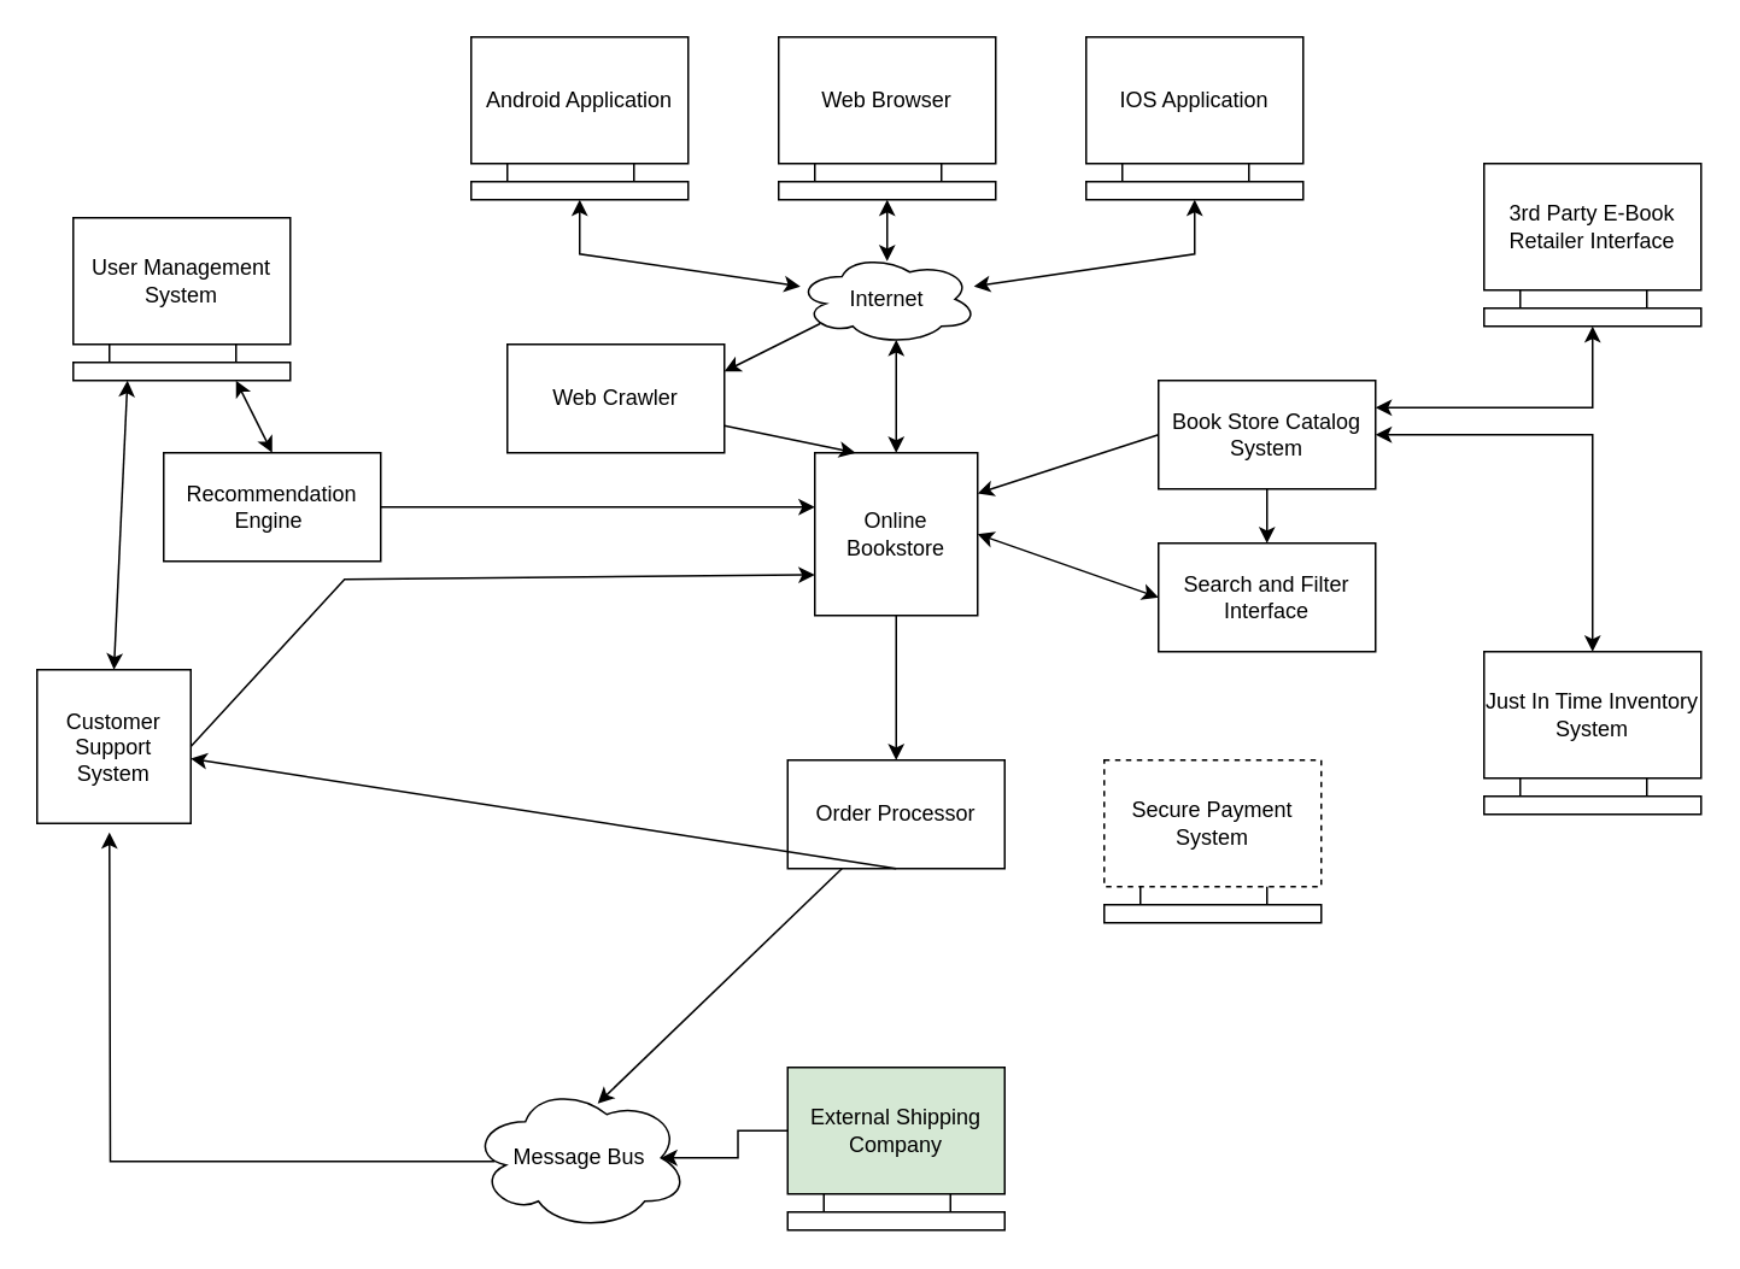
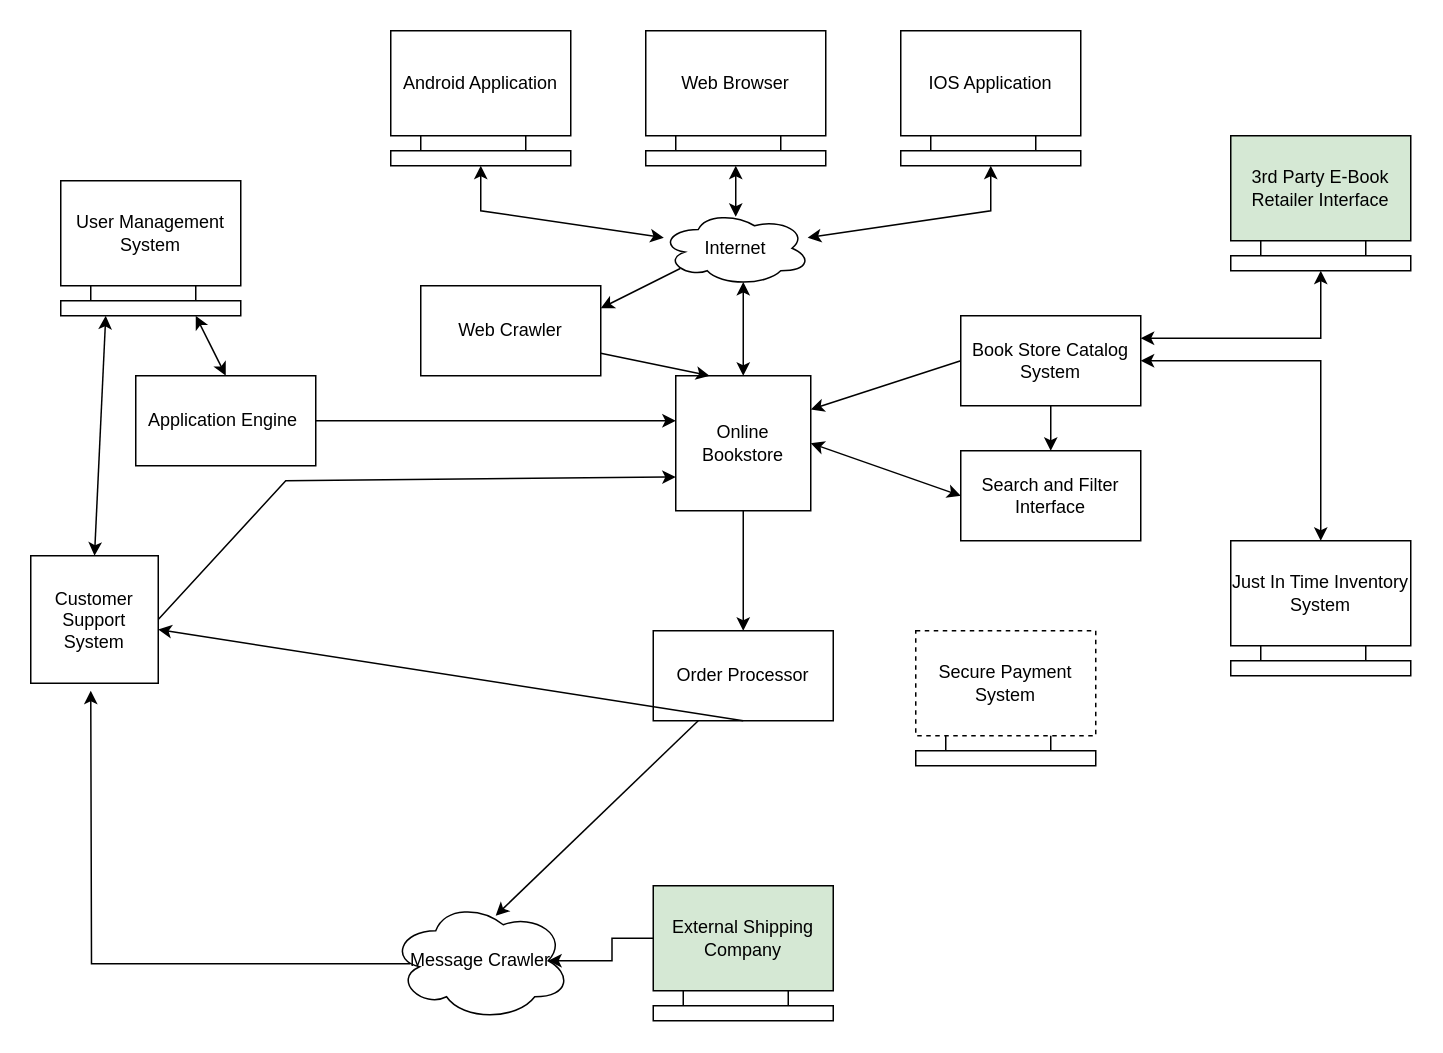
- <mxCell id="34" value="3rd Party E-Book Retailer Interface" style="rounded=0;whiteSpace=wrap;html=1;" parent="33" vertex="1"><mxGeometry width="120" height="70" as="geometry" /></mxCell>
+ <mxCell id="34" value="3rd Party E-Book Retailer Interface" style="rounded=0;whiteSpace=wrap;html=1;fillColor=#d5e8d4;" parent="33" vertex="1"><mxGeometry width="120" height="70" as="geometry" /></mxCell>
- <mxCell id="62" value="Recommendation Engine&amp;nbsp;" style="rounded=0;whiteSpace=wrap;html=1;" parent="1" vertex="1"><mxGeometry x="90" y="250" width="120" height="60" as="geometry" /></mxCell>
+ <mxCell id="62" value="Application Engine&amp;nbsp;" style="rounded=0;whiteSpace=wrap;html=1;" parent="1" vertex="1"><mxGeometry x="90" y="250" width="120" height="60" as="geometry" /></mxCell>
- <mxCell id="65" value="Message Bus" style="ellipse;shape=cloud;whiteSpace=wrap;html=1;" parent="1" vertex="1"><mxGeometry x="260" y="600" width="120" height="80" as="geometry" /></mxCell>
+ <mxCell id="65" value="Message Crawler" style="ellipse;shape=cloud;whiteSpace=wrap;html=1;" parent="1" vertex="1"><mxGeometry x="260" y="600" width="120" height="80" as="geometry" /></mxCell>
